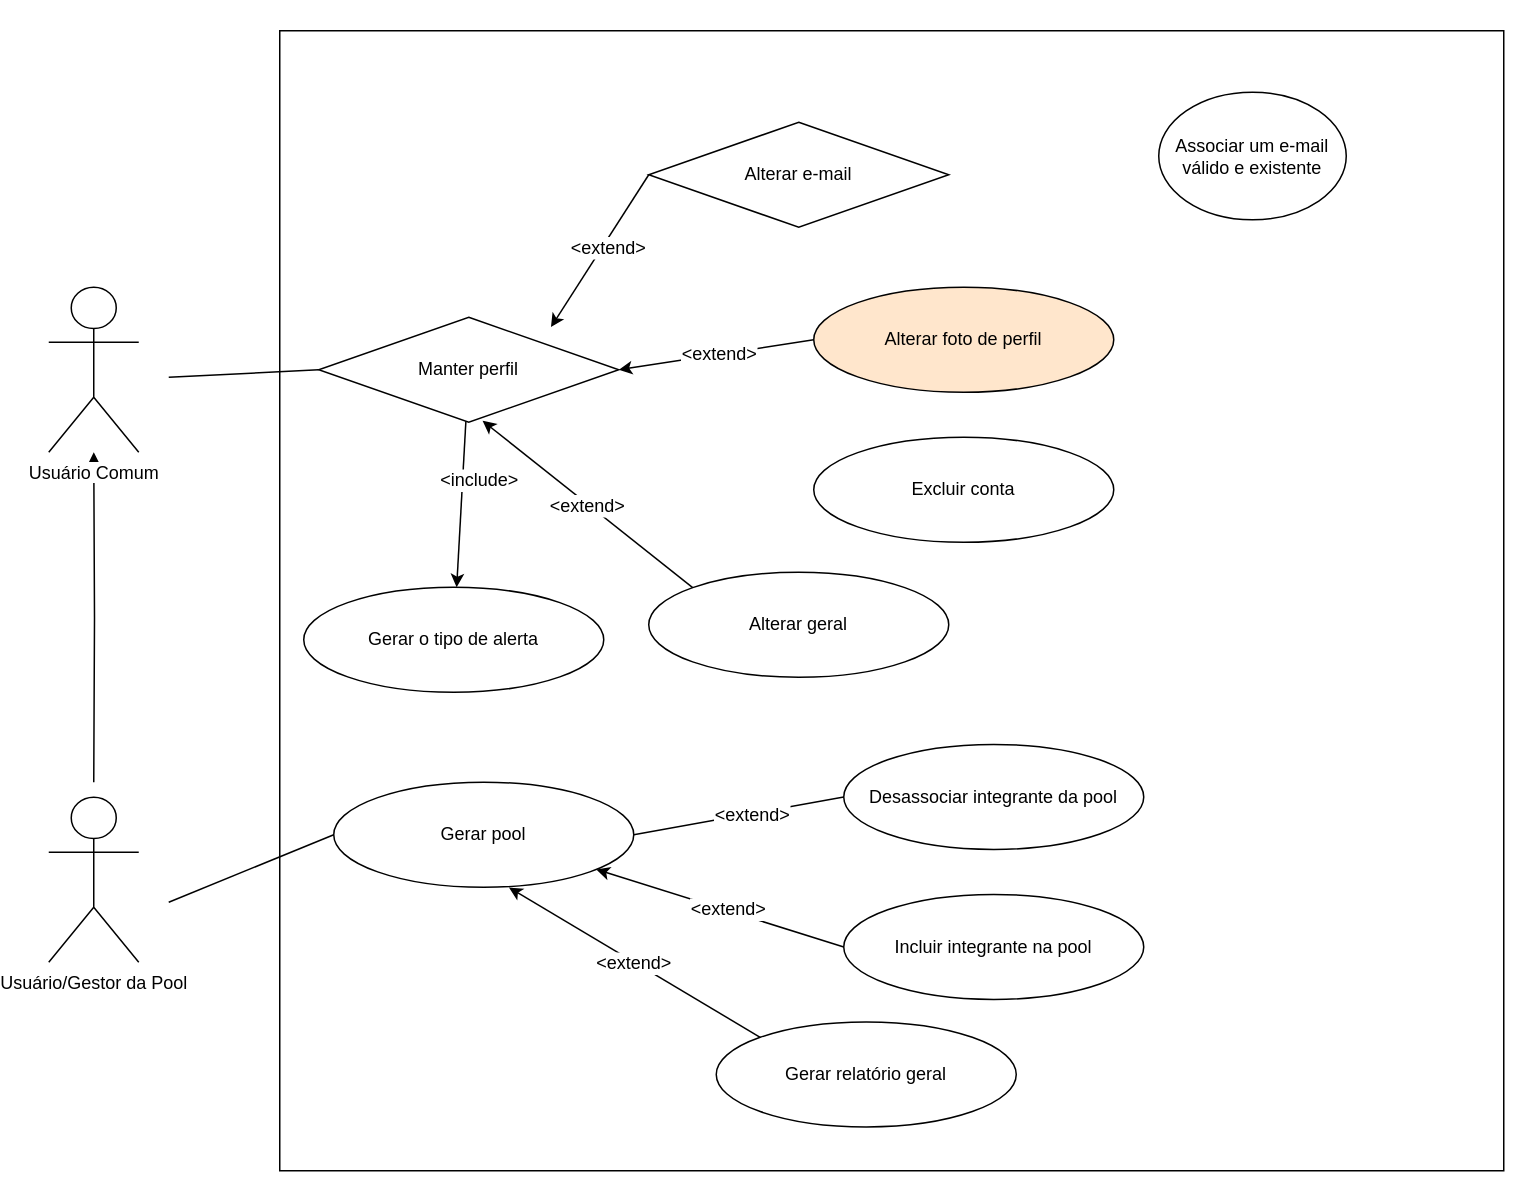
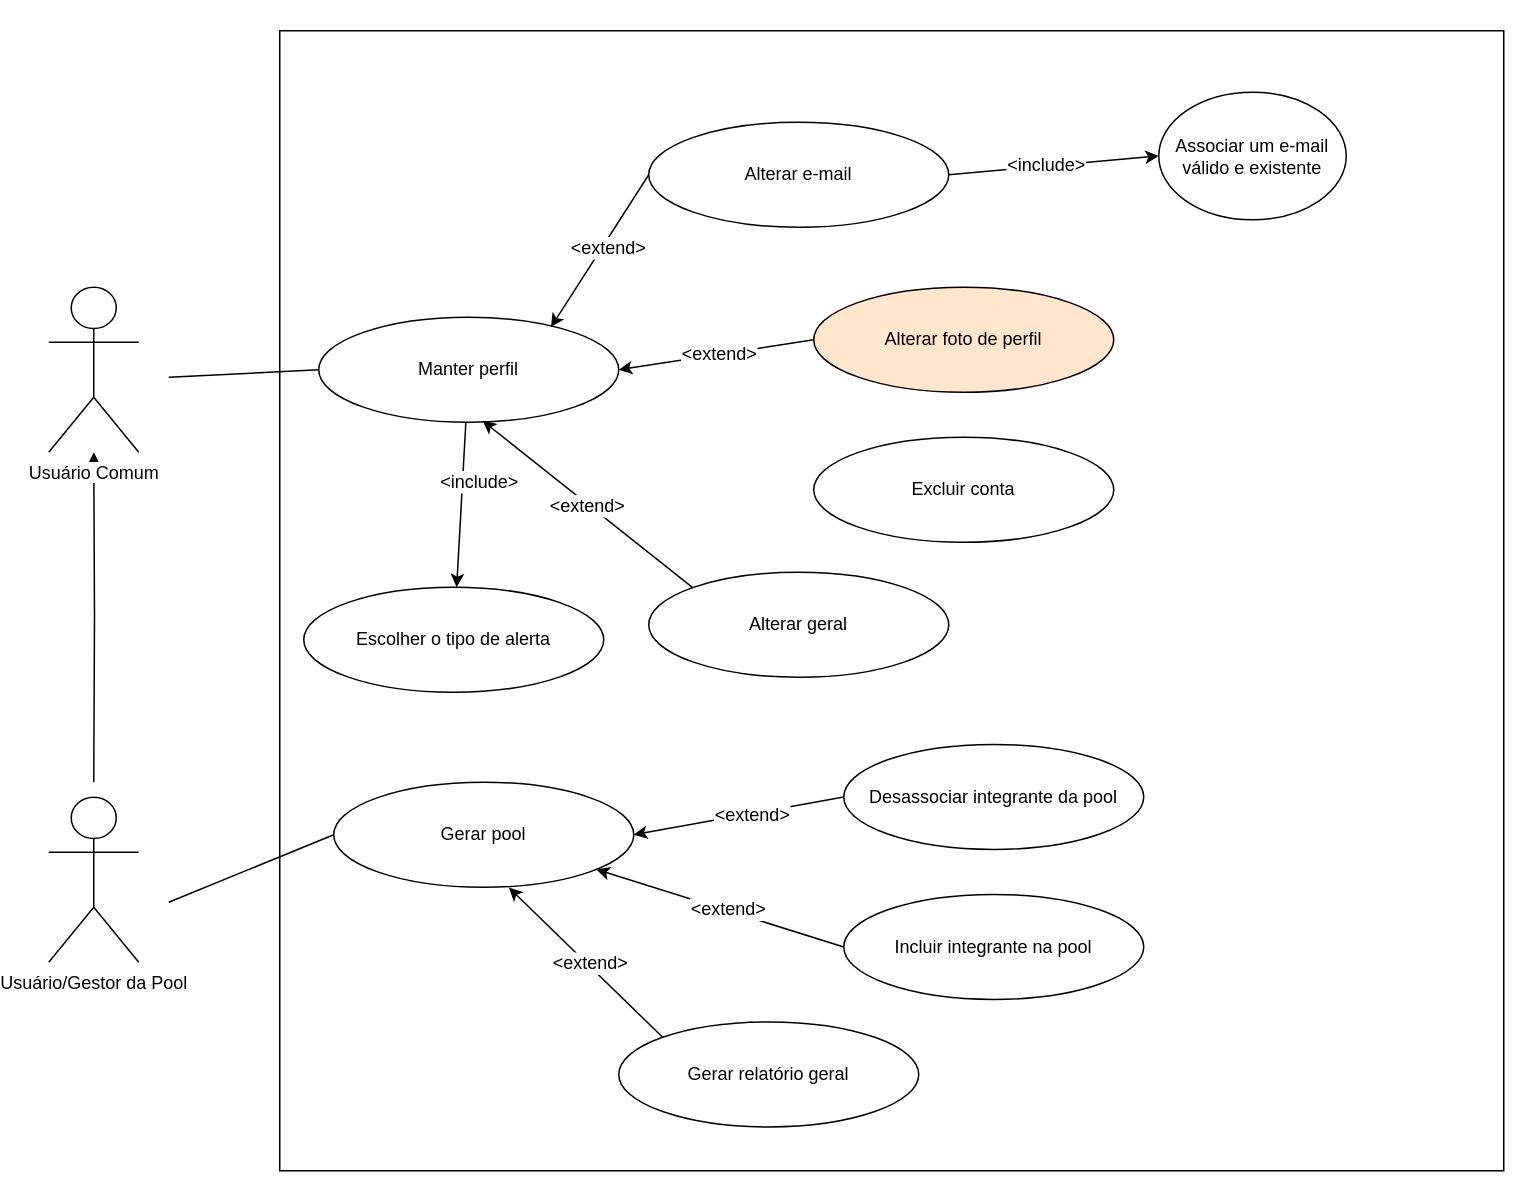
+ <mxCell id="14" value="" style="endArrow=classic;html=1;entryX=0;entryY=0.5;entryDx=0;entryDy=0;exitX=1;exitY=0.5;exitDx=0;exitDy=0;" parent="1" source="12" target="13" edge="1"><mxGeometry width="50" height="50" relative="1" as="geometry"><mxPoint x="490" y="161" as="sourcePoint" /><mxPoint x="540" y="111" as="targetPoint" /></mxGeometry></mxCell>
+ <mxCell id="15" value="&amp;lt;include&amp;gt;" style="text;html=1;resizable=0;points=[];align=center;verticalAlign=middle;labelBackgroundColor=#ffffff;" parent="14" vertex="1" connectable="0"><mxGeometry x="-0.243" y="-1" relative="1" as="geometry"><mxPoint x="11.5" y="-2.5" as="offset" /></mxGeometry></mxCell>
- <mxCell id="12" value="Alterar e-mail" style="rhombus;whiteSpace=wrap;html=1;" parent="1" vertex="1"><mxGeometry x="420" y="81" width="200" height="70" as="geometry" /></mxCell>
+ <mxCell id="12" value="Alterar e-mail" style="ellipse;whiteSpace=wrap;html=1;" parent="1" vertex="1"><mxGeometry x="420" y="81" width="200" height="70" as="geometry" /></mxCell>
- <mxCell id="7" value="Manter perfil" style="rhombus;whiteSpace=wrap;html=1;" parent="1" vertex="1"><mxGeometry x="200" y="211" width="200" height="70" as="geometry" /></mxCell>
+ <mxCell id="7" value="Manter perfil" style="ellipse;whiteSpace=wrap;html=1;" parent="1" vertex="1"><mxGeometry x="200" y="211" width="200" height="70" as="geometry" /></mxCell>
- <mxCell id="32" value="Gerar o tipo de alerta" style="ellipse;whiteSpace=wrap;html=1;" vertex="1" parent="1"><mxGeometry x="190" y="391" width="200" height="70" as="geometry" /></mxCell>
+ <mxCell id="32" value="Escolher o tipo de alerta" style="ellipse;whiteSpace=wrap;html=1;" vertex="1" parent="1"><mxGeometry x="190" y="391" width="200" height="70" as="geometry" /></mxCell>
- <mxCell id="25" value="" style="endArrow=none;html=1;exitX=0;exitY=0.5;exitDx=0;exitDy=0;entryX=1;entryY=0.5;entryDx=0;entryDy=0;" parent="1" source="24" target="20" edge="1"><mxGeometry width="50" height="50" relative="1" as="geometry"><mxPoint x="520" y="571" as="sourcePoint" /><mxPoint x="570" y="521" as="targetPoint" /></mxGeometry></mxCell>
+ <mxCell id="25" value="" style="endArrow=classic;html=1;exitX=0;exitY=0.5;exitDx=0;exitDy=0;entryX=1;entryY=0.5;entryDx=0;entryDy=0;" parent="1" source="24" target="20" edge="1"><mxGeometry width="50" height="50" relative="1" as="geometry"><mxPoint x="520" y="571" as="sourcePoint" /><mxPoint x="570" y="521" as="targetPoint" /></mxGeometry></mxCell>
- <mxCell id="29" value="Gerar relatório geral" style="ellipse;whiteSpace=wrap;html=1;" parent="1" vertex="1"><mxGeometry x="465" y="680.8" width="200" height="70" as="geometry" /></mxCell>
+ <mxCell id="29" value="Gerar relatório geral" style="ellipse;whiteSpace=wrap;html=1;" parent="1" vertex="1"><mxGeometry x="400" y="680.8" width="200" height="70" as="geometry" /></mxCell>
